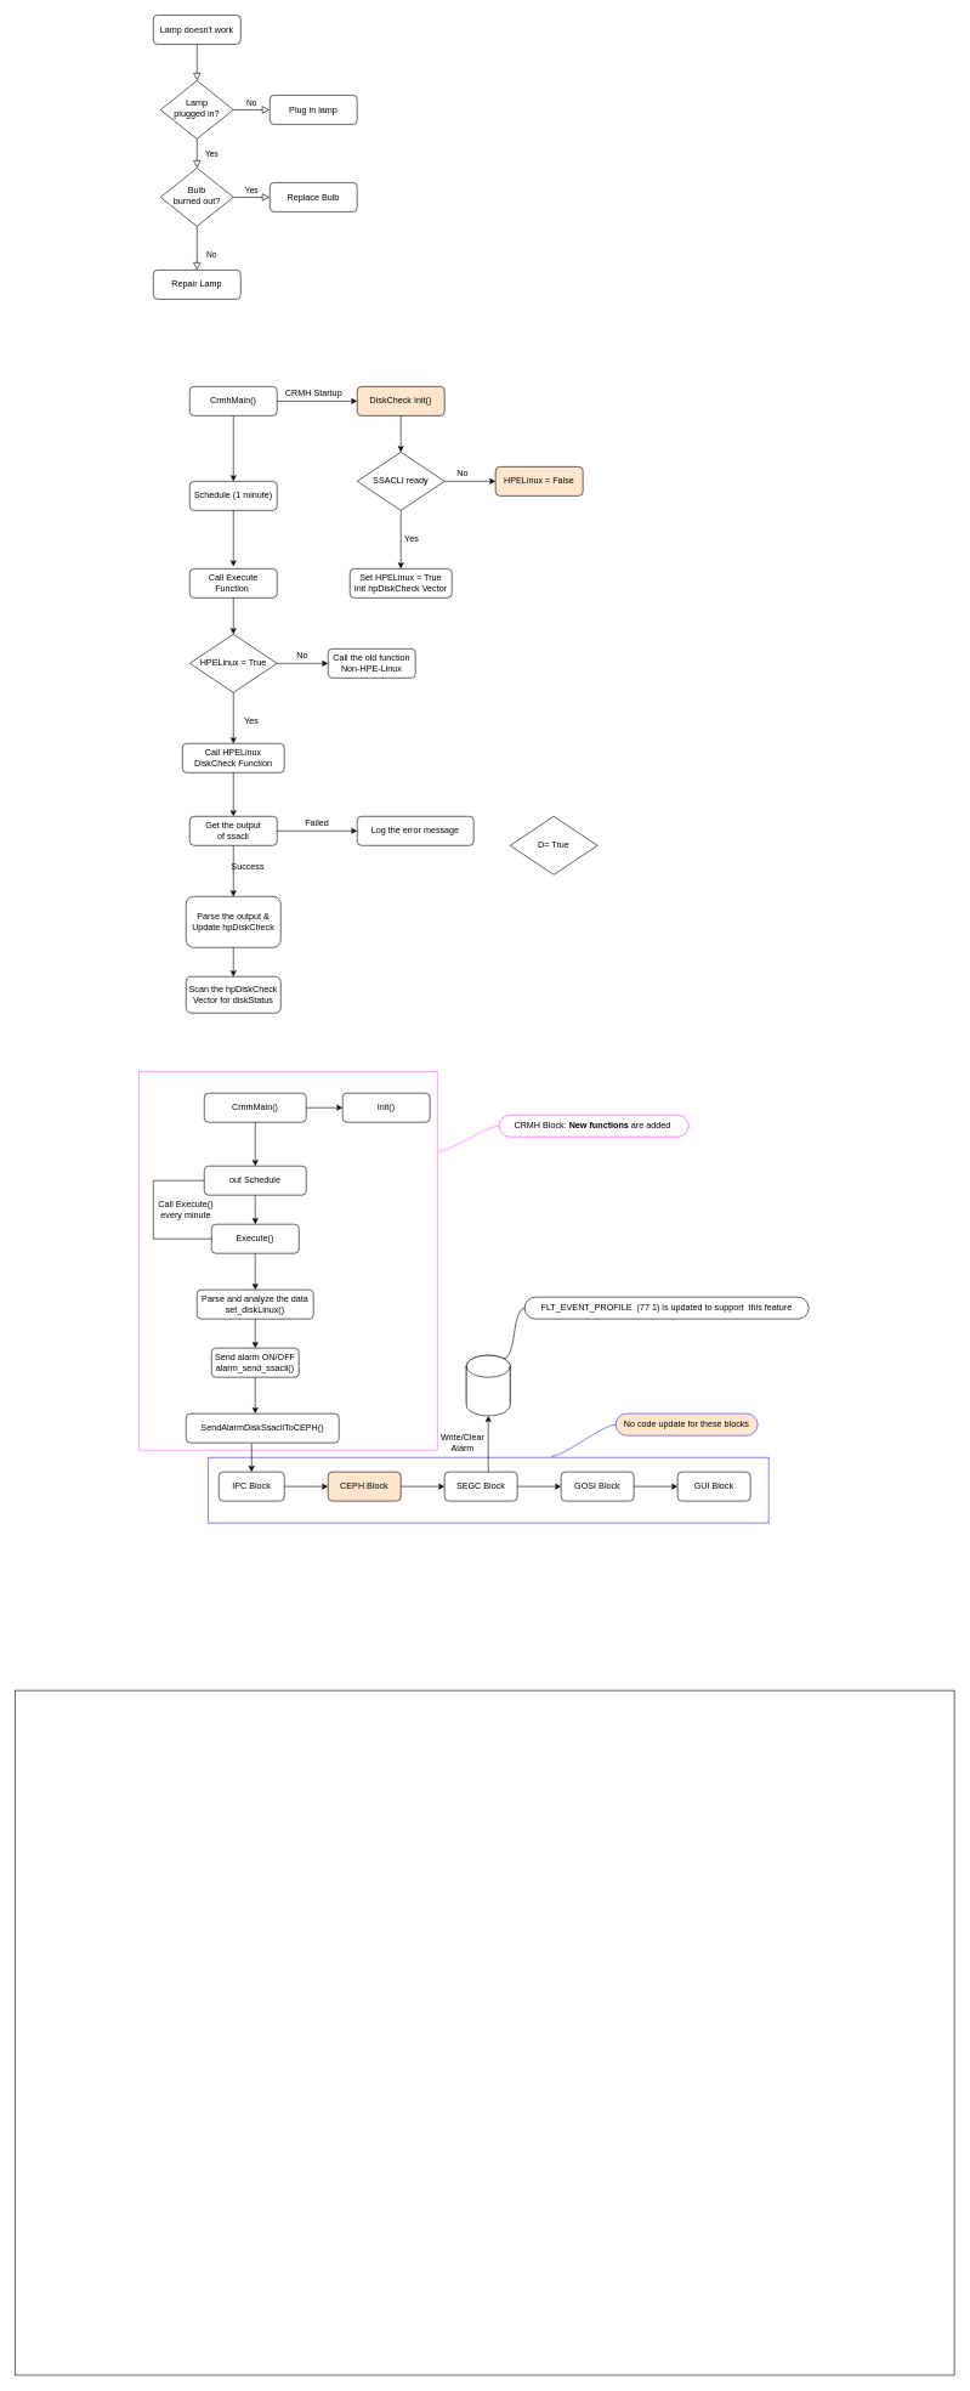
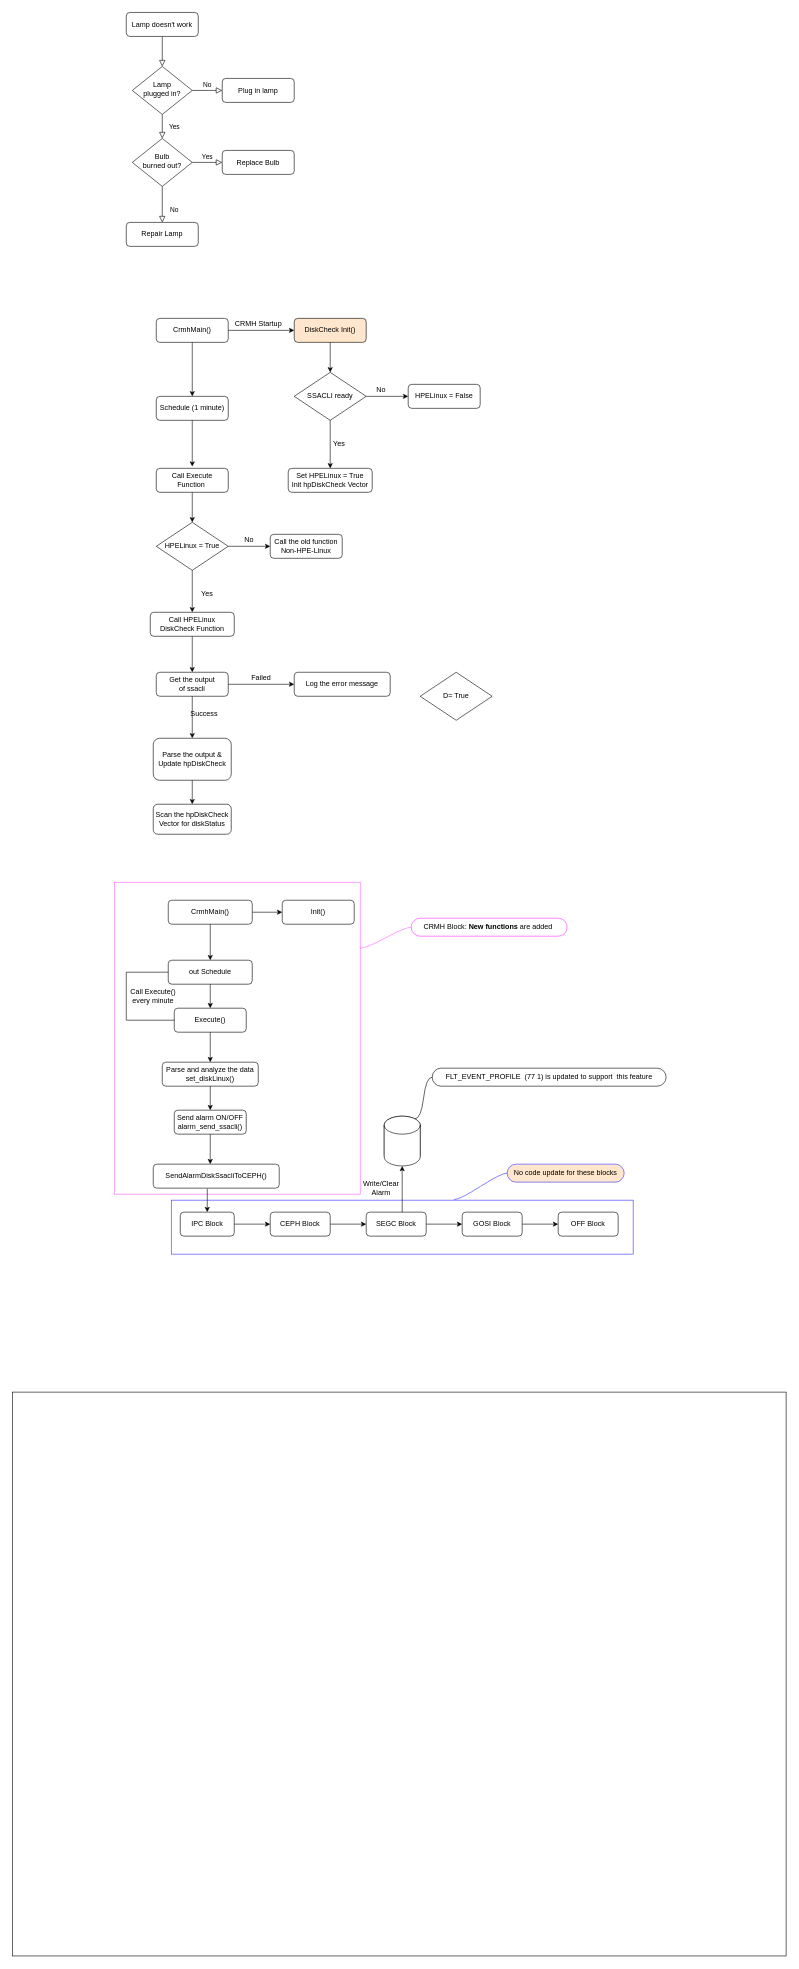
- <mxCell id="24" value="HPELinux = False" style="rounded=1;whiteSpace=wrap;html=1;fontSize=12;glass=0;strokeWidth=1;shadow=0;fillColor=#ffe6cc;" vertex="1" parent="1"><mxGeometry x="680" y="640" width="120" height="40" as="geometry" /></mxCell>
+ <mxCell id="24" value="HPELinux = False" style="rounded=1;whiteSpace=wrap;html=1;fontSize=12;glass=0;strokeWidth=1;shadow=0;" vertex="1" parent="1"><mxGeometry x="680" y="640" width="120" height="40" as="geometry" /></mxCell>
- <mxCell id="61" value="CEPH Block" style="rounded=1;whiteSpace=wrap;html=1;fontSize=12;glass=0;strokeWidth=1;shadow=0;fillColor=#ffe6cc;" vertex="1" parent="1"><mxGeometry x="450" y="2020" width="100" height="40" as="geometry" /></mxCell>
+ <mxCell id="61" value="CEPH Block" style="rounded=1;whiteSpace=wrap;html=1;fontSize=12;glass=0;strokeWidth=1;shadow=0;" vertex="1" parent="1"><mxGeometry x="450" y="2020" width="100" height="40" as="geometry" /></mxCell>
- <mxCell id="64" value="GUI Block" style="rounded=1;whiteSpace=wrap;html=1;fontSize=12;glass=0;strokeWidth=1;shadow=0;" vertex="1" parent="1"><mxGeometry x="930" y="2020" width="100" height="40" as="geometry" /></mxCell>
+ <mxCell id="64" value="OFF Block" style="rounded=1;whiteSpace=wrap;html=1;fontSize=12;glass=0;strokeWidth=1;shadow=0;" vertex="1" parent="1"><mxGeometry x="930" y="2020" width="100" height="40" as="geometry" /></mxCell>
